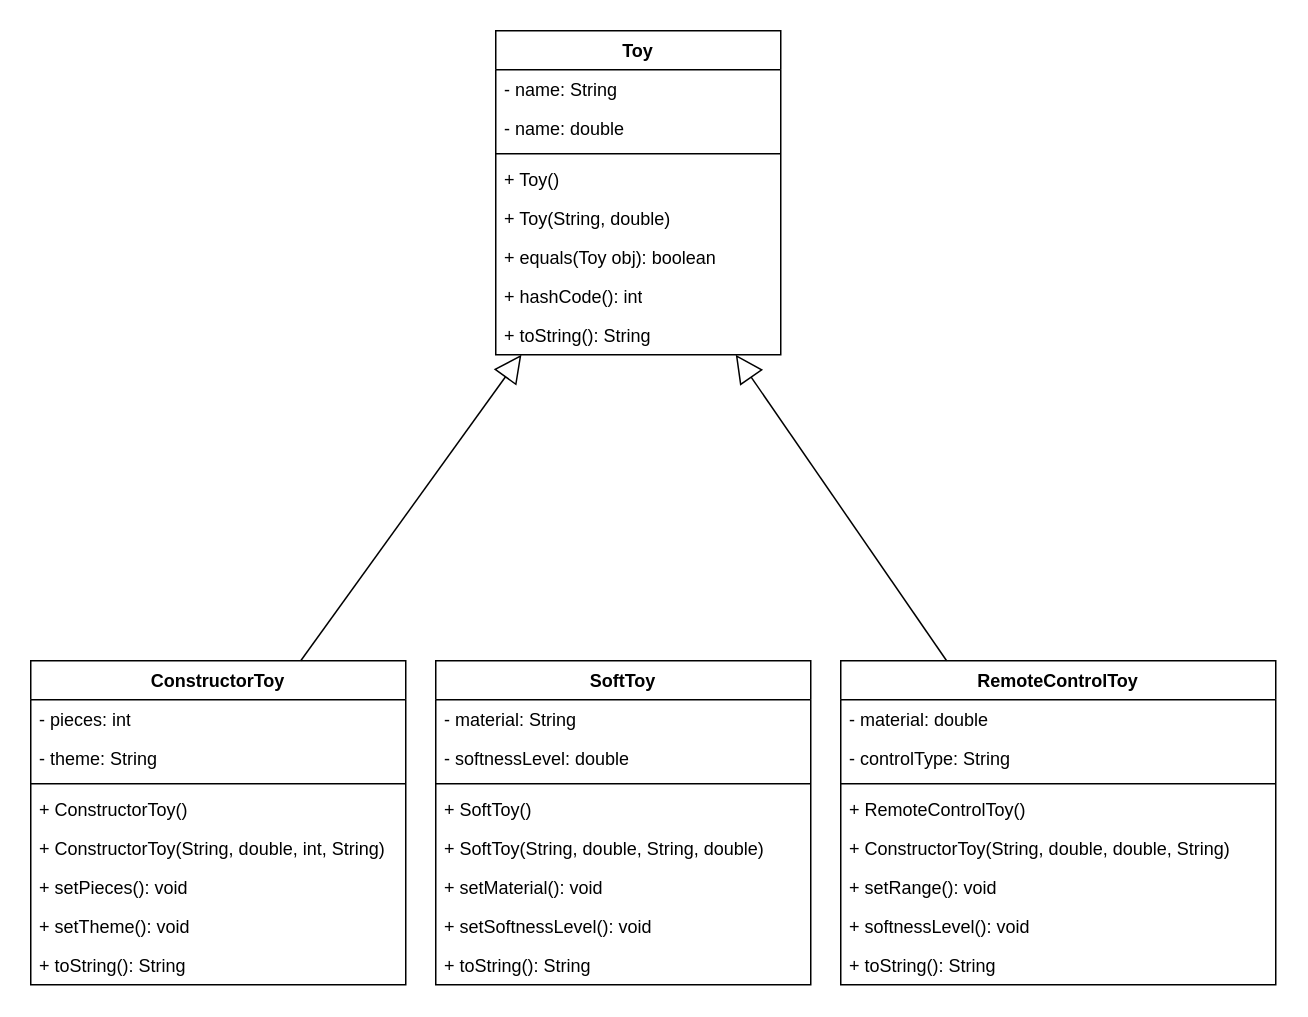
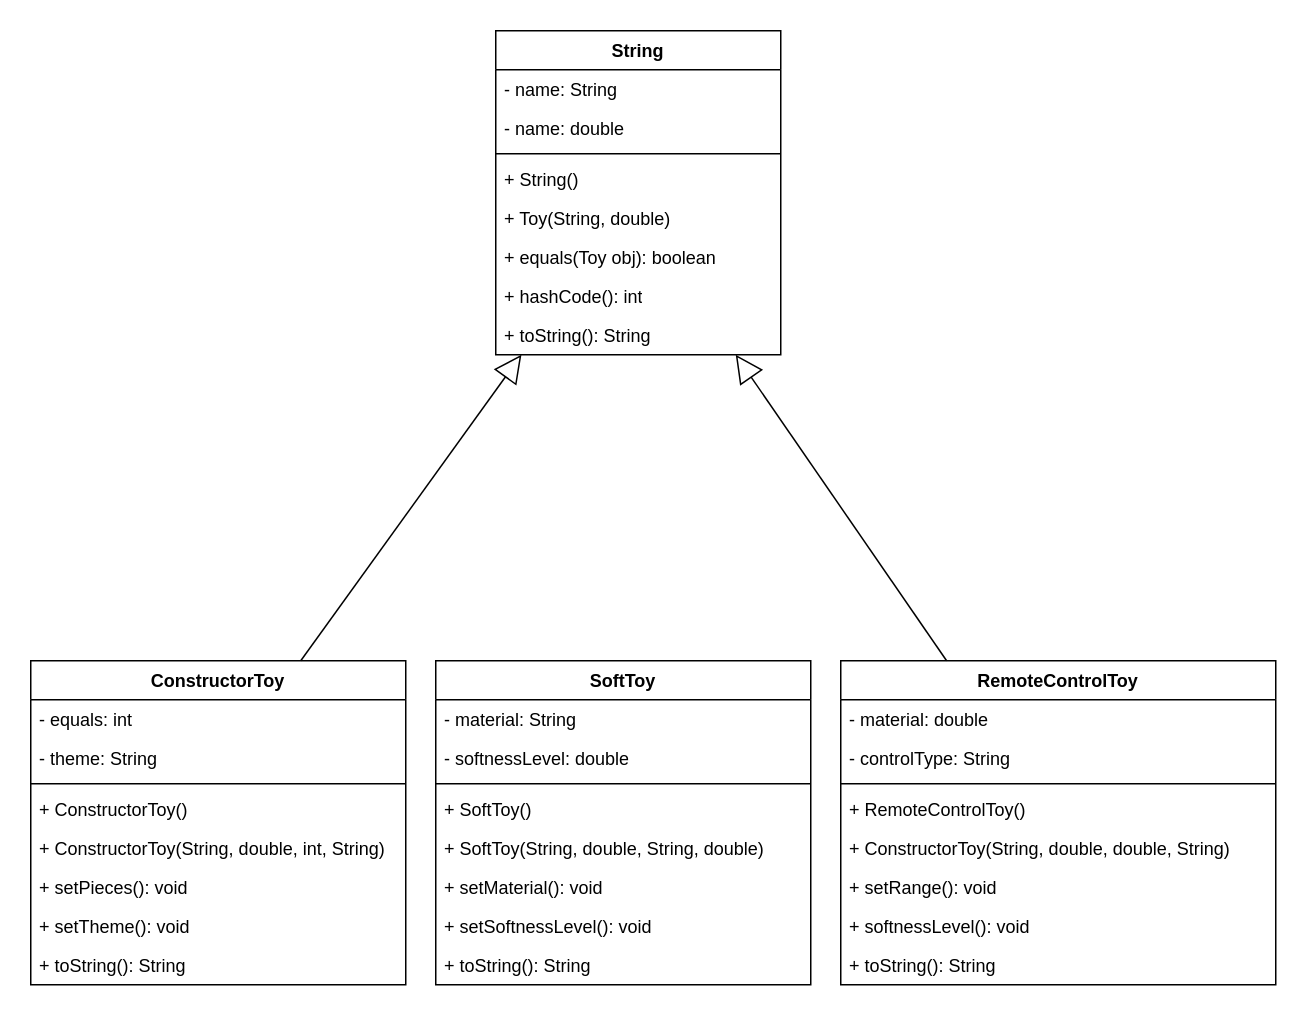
- <mxCell id="2" value="Toy" style="swimlane;fontStyle=1;align=center;verticalAlign=top;childLayout=stackLayout;horizontal=1;startSize=26;horizontalStack=0;resizeParent=1;resizeParentMax=0;resizeLast=0;collapsible=1;marginBottom=0;whiteSpace=wrap;html=1;" vertex="1" parent="1"><mxGeometry x="330" y="20" width="190" height="216" as="geometry"><mxRectangle x="480" y="340" width="100" height="30" as="alternateBounds" /></mxGeometry></mxCell>
+ <mxCell id="2" value="String" style="swimlane;fontStyle=1;align=center;verticalAlign=top;childLayout=stackLayout;horizontal=1;startSize=26;horizontalStack=0;resizeParent=1;resizeParentMax=0;resizeLast=0;collapsible=1;marginBottom=0;whiteSpace=wrap;html=1;" vertex="1" parent="1"><mxGeometry x="330" y="20" width="190" height="216" as="geometry"><mxRectangle x="480" y="340" width="100" height="30" as="alternateBounds" /></mxGeometry></mxCell>
- <mxCell id="6" value="&lt;span class=&quot;hljs-operator&quot;&gt;+&lt;/span&gt; Toy()" style="text;strokeColor=none;fillColor=none;align=left;verticalAlign=top;spacingLeft=4;spacingRight=4;overflow=hidden;rotatable=0;points=[[0,0.5],[1,0.5]];portConstraint=eastwest;whiteSpace=wrap;html=1;" vertex="1" parent="2"><mxGeometry y="86" width="190" height="26" as="geometry" /></mxCell>
+ <mxCell id="6" value="&lt;span class=&quot;hljs-operator&quot;&gt;+&lt;/span&gt; String()" style="text;strokeColor=none;fillColor=none;align=left;verticalAlign=top;spacingLeft=4;spacingRight=4;overflow=hidden;rotatable=0;points=[[0,0.5],[1,0.5]];portConstraint=eastwest;whiteSpace=wrap;html=1;" vertex="1" parent="2"><mxGeometry y="86" width="190" height="26" as="geometry" /></mxCell>
- <mxCell id="21" value="- pieces: &lt;span class=&quot;hljs-type&quot;&gt;int&lt;/span&gt;" style="text;strokeColor=none;fillColor=none;align=left;verticalAlign=top;spacingLeft=4;spacingRight=4;overflow=hidden;rotatable=0;points=[[0,0.5],[1,0.5]];portConstraint=eastwest;whiteSpace=wrap;html=1;" vertex="1" parent="20"><mxGeometry y="26" width="250" height="26" as="geometry" /></mxCell>
+ <mxCell id="21" value="- equals: &lt;span class=&quot;hljs-type&quot;&gt;int&lt;/span&gt;" style="text;strokeColor=none;fillColor=none;align=left;verticalAlign=top;spacingLeft=4;spacingRight=4;overflow=hidden;rotatable=0;points=[[0,0.5],[1,0.5]];portConstraint=eastwest;whiteSpace=wrap;html=1;" vertex="1" parent="20"><mxGeometry y="26" width="250" height="26" as="geometry" /></mxCell>
